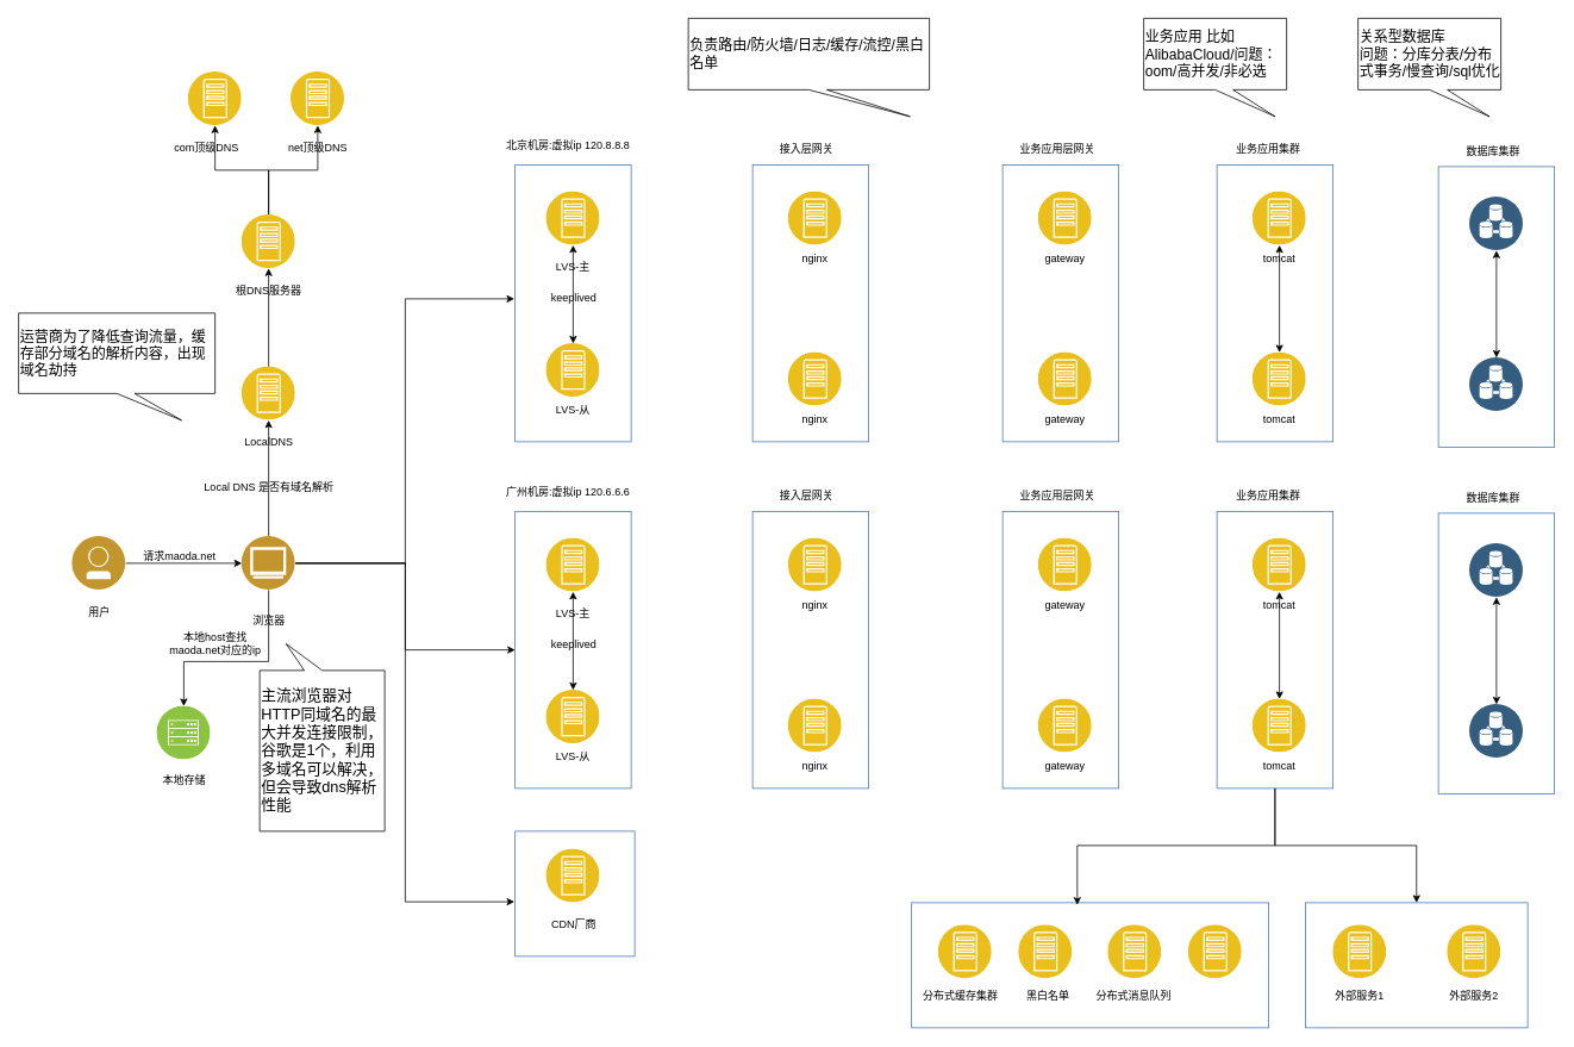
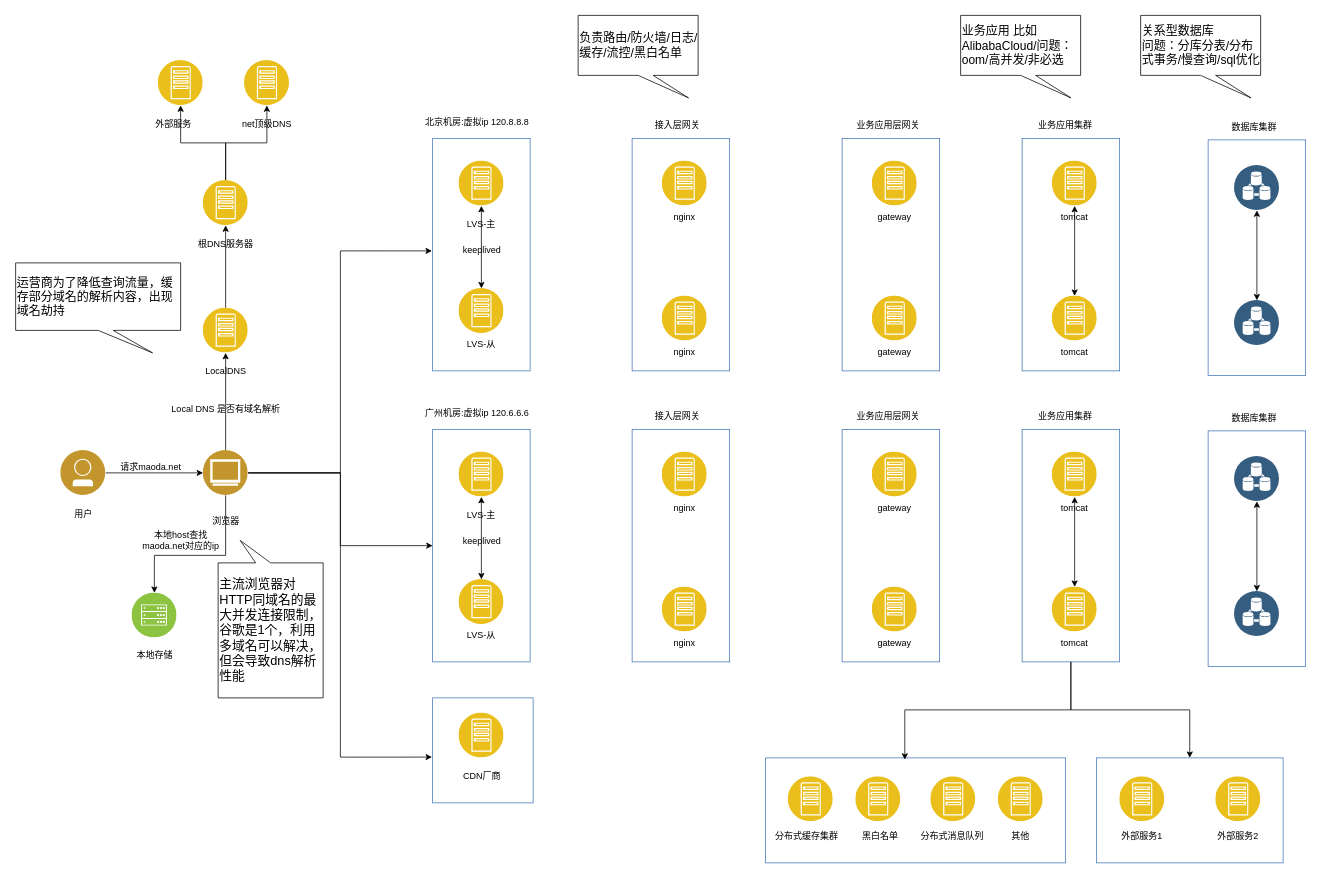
- <mxCell id="93" value="负责路由/防火墙/日志/缓存/流控/黑白名单" style="shape=callout;whiteSpace=wrap;html=1;perimeter=calloutPerimeter;position2=0.92;align=left;fontSize=16;" vertex="1" parent="1"><mxGeometry x="770" y="20" width="270" height="110" as="geometry" /></mxCell>
+ <mxCell id="93" value="负责路由/防火墙/日志/缓存/流控/黑白名单" style="shape=callout;whiteSpace=wrap;html=1;perimeter=calloutPerimeter;position2=0.92;align=left;fontSize=16;" vertex="1" parent="1"><mxGeometry x="770" y="20" width="160" height="110" as="geometry" /></mxCell>
- <mxCell id="19" value="com顶级DNS" style="text;html=1;align=center;verticalAlign=middle;resizable=0;points=[];autosize=1;strokeColor=none;fillColor=none;" vertex="1" parent="1"><mxGeometry x="180" y="150" width="100" height="30" as="geometry" /></mxCell>
+ <mxCell id="19" value="外部服务" style="text;html=1;align=center;verticalAlign=middle;resizable=0;points=[];autosize=1;strokeColor=none;fillColor=none;" vertex="1" parent="1"><mxGeometry x="180" y="150" width="100" height="30" as="geometry" /></mxCell>
+ <mxCell id="108" value="其他" style="text;html=1;align=center;verticalAlign=middle;whiteSpace=wrap;rounded=0;" vertex="1" parent="101"><mxGeometry x="310" y="90" width="60" height="30" as="geometry" /></mxCell>
